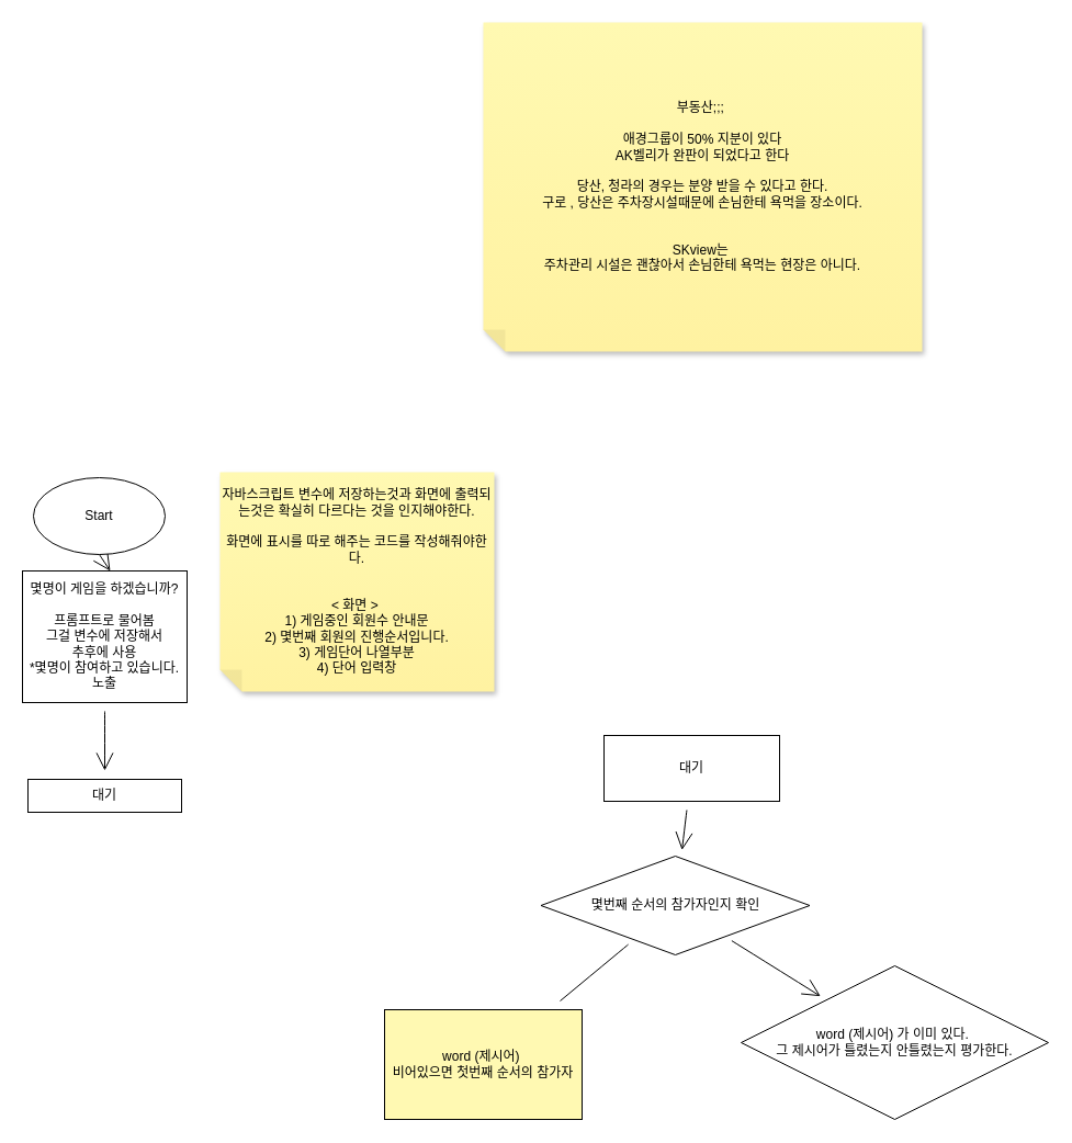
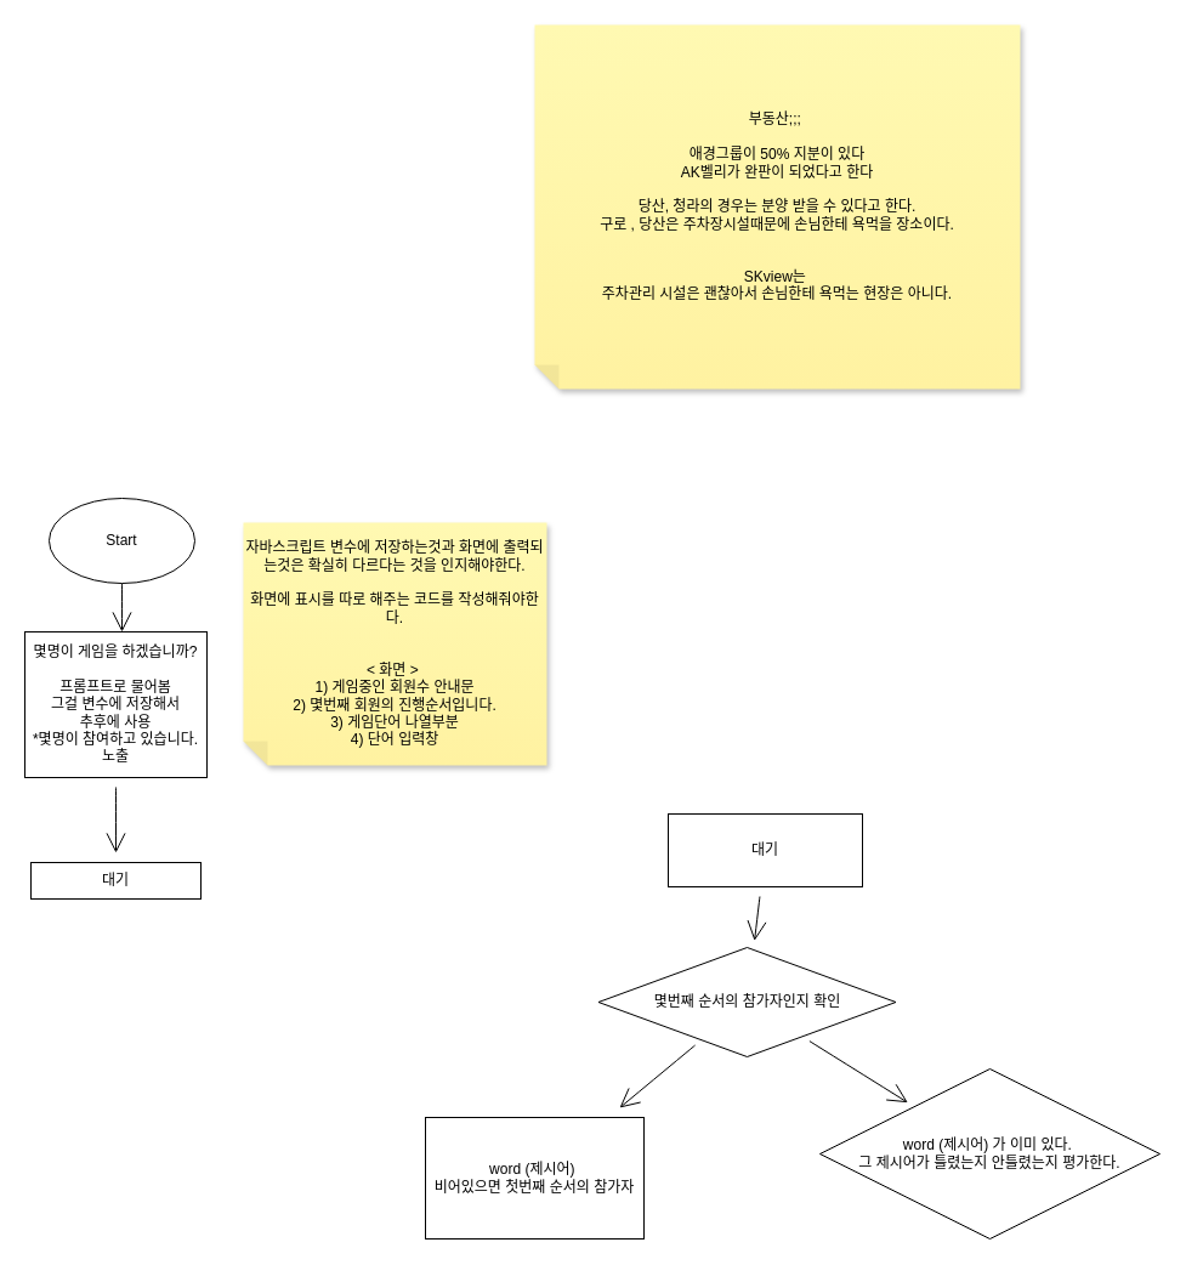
- <mxCell id="3" value="Start" style="ellipse;whiteSpace=wrap;html=1;hachureGap=4;" vertex="1" parent="1"><mxGeometry x="30" y="435" width="120" height="70" as="geometry" /></mxCell>
+ <mxCell id="3" value="Start" style="ellipse;whiteSpace=wrap;html=1;hachureGap=4;" vertex="1" parent="1"><mxGeometry x="40" y="410" width="120" height="70" as="geometry" /></mxCell>
- <mxCell id="10" value="" style="edgeStyle=none;curved=1;rounded=0;orthogonalLoop=1;jettySize=auto;html=1;endArrow=none;startSize=14;endSize=14;sourcePerimeterSpacing=8;targetPerimeterSpacing=8;" edge="1" parent="1" source="12" target="13"><mxGeometry relative="1" as="geometry" /></mxCell>
+ <mxCell id="10" value="" style="edgeStyle=none;curved=1;rounded=0;orthogonalLoop=1;jettySize=auto;html=1;endArrow=open;startSize=14;endSize=14;sourcePerimeterSpacing=8;targetPerimeterSpacing=8;" edge="1" parent="1" source="12" target="13"><mxGeometry relative="1" as="geometry" /></mxCell>
- <mxCell id="13" value="word (제시어)&amp;nbsp;&lt;br&gt;비어있으면 첫번째 순서의 참가자" style="whiteSpace=wrap;html=1;hachureGap=4;fillColor=#fff9b2;" vertex="1" parent="1"><mxGeometry x="350" y="920" width="180" height="100" as="geometry" /></mxCell>
+ <mxCell id="13" value="word (제시어)&amp;nbsp;&lt;br&gt;비어있으면 첫번째 순서의 참가자" style="whiteSpace=wrap;html=1;hachureGap=4;" vertex="1" parent="1"><mxGeometry x="350" y="920" width="180" height="100" as="geometry" /></mxCell>
